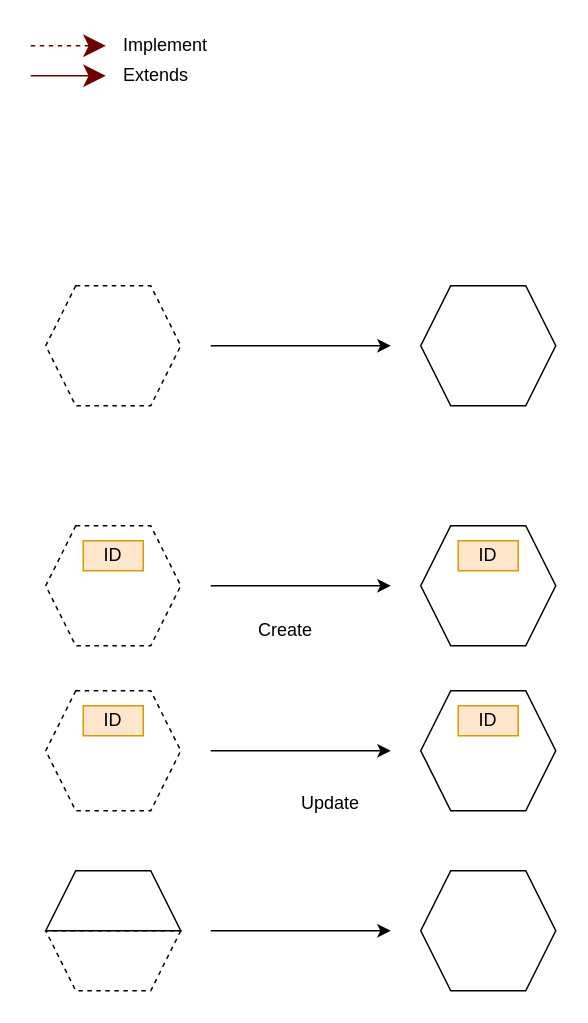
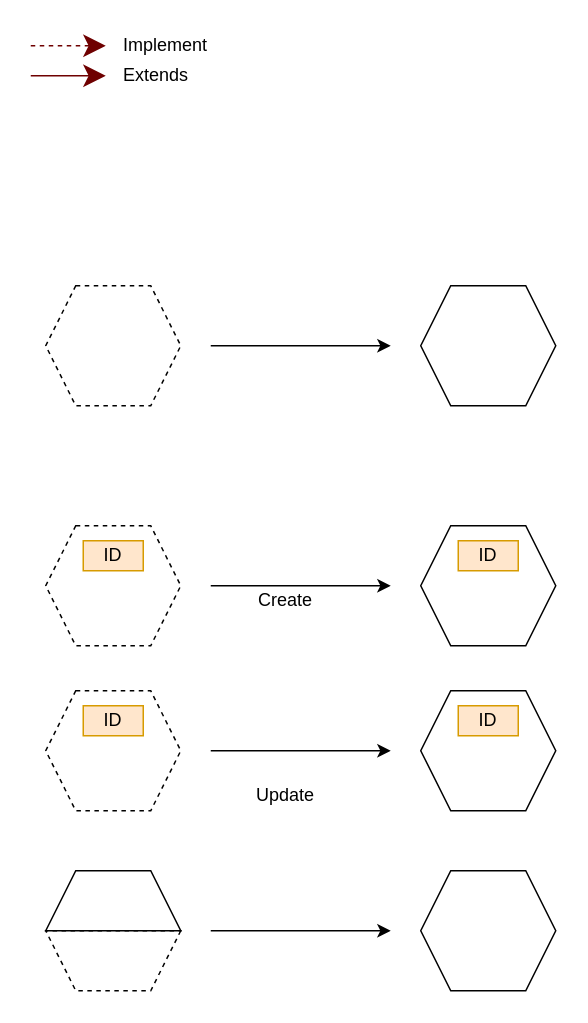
- <mxCell id="14" value="Create" style="text;html=1;strokeColor=none;fillColor=none;align=center;verticalAlign=middle;whiteSpace=wrap;rounded=0;" vertex="1" parent="1"><mxGeometry x="170" y="410" width="40" height="20" as="geometry" /></mxCell>
+ <mxCell id="14" value="Create" style="text;html=1;strokeColor=none;fillColor=none;align=center;verticalAlign=middle;whiteSpace=wrap;rounded=0;" vertex="1" parent="1"><mxGeometry x="170" y="390" width="40" height="20" as="geometry" /></mxCell>
- <mxCell id="20" value="Update" style="text;html=1;strokeColor=none;fillColor=none;align=center;verticalAlign=middle;whiteSpace=wrap;rounded=0;" vertex="1" parent="1"><mxGeometry x="200" y="525" width="40" height="20" as="geometry" /></mxCell>
+ <mxCell id="20" value="Update" style="text;html=1;strokeColor=none;fillColor=none;align=center;verticalAlign=middle;whiteSpace=wrap;rounded=0;" vertex="1" parent="1"><mxGeometry x="170" y="520" width="40" height="20" as="geometry" /></mxCell>
